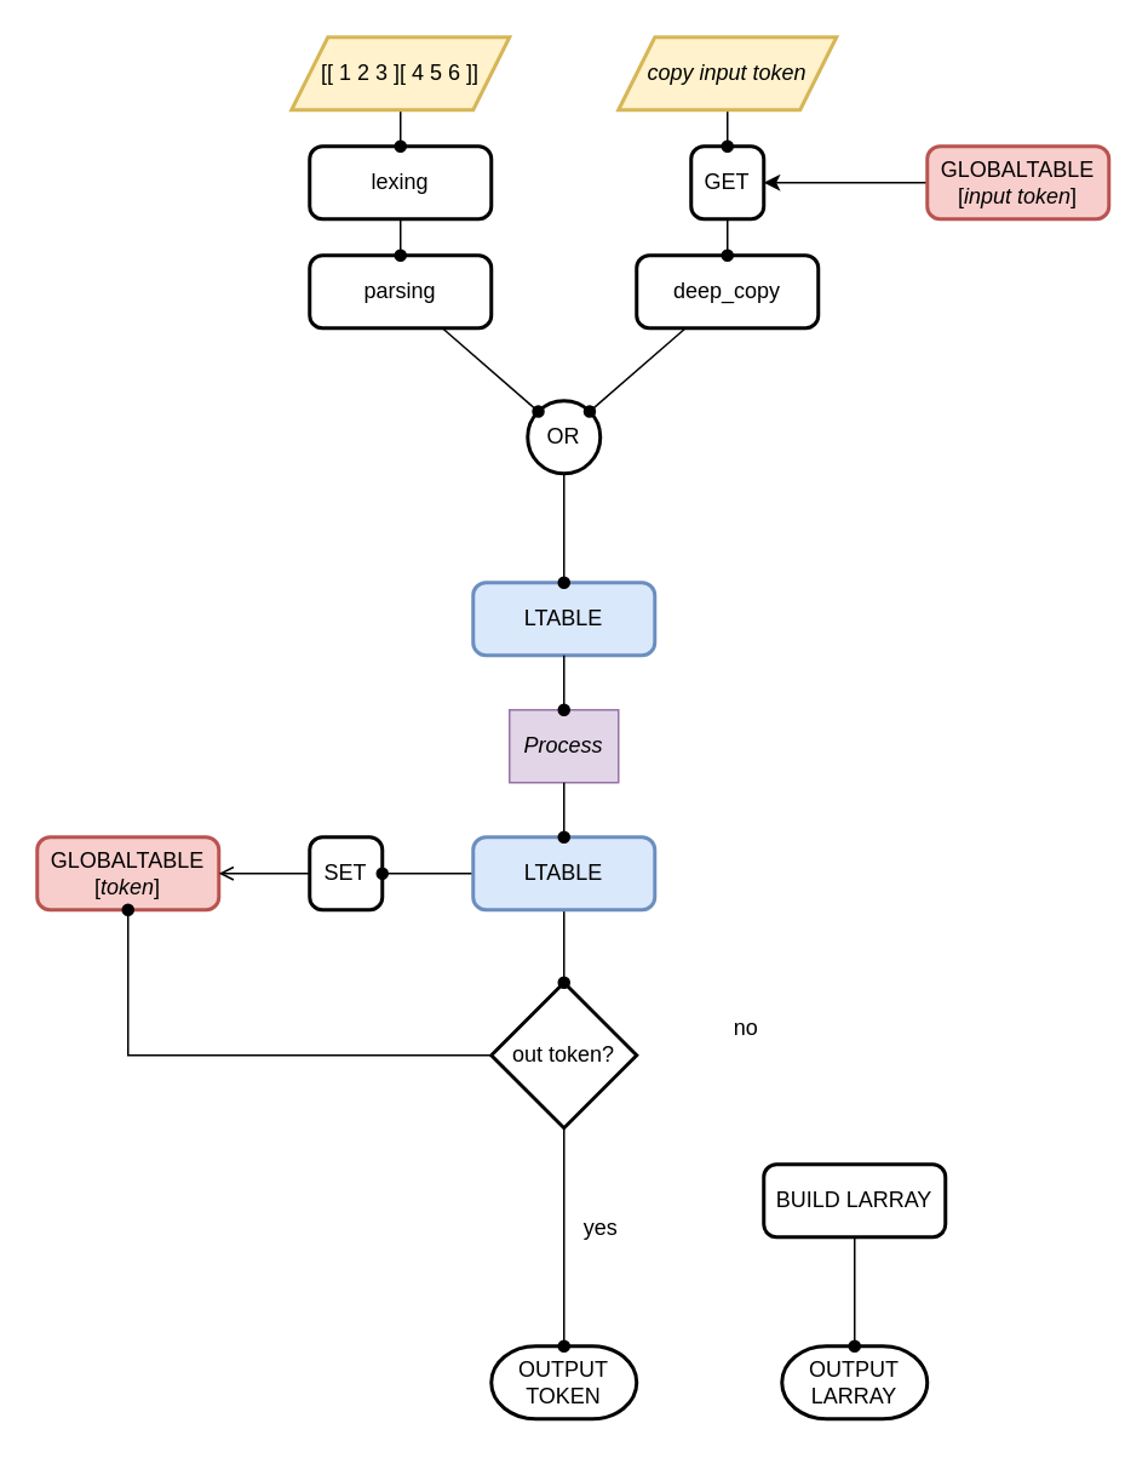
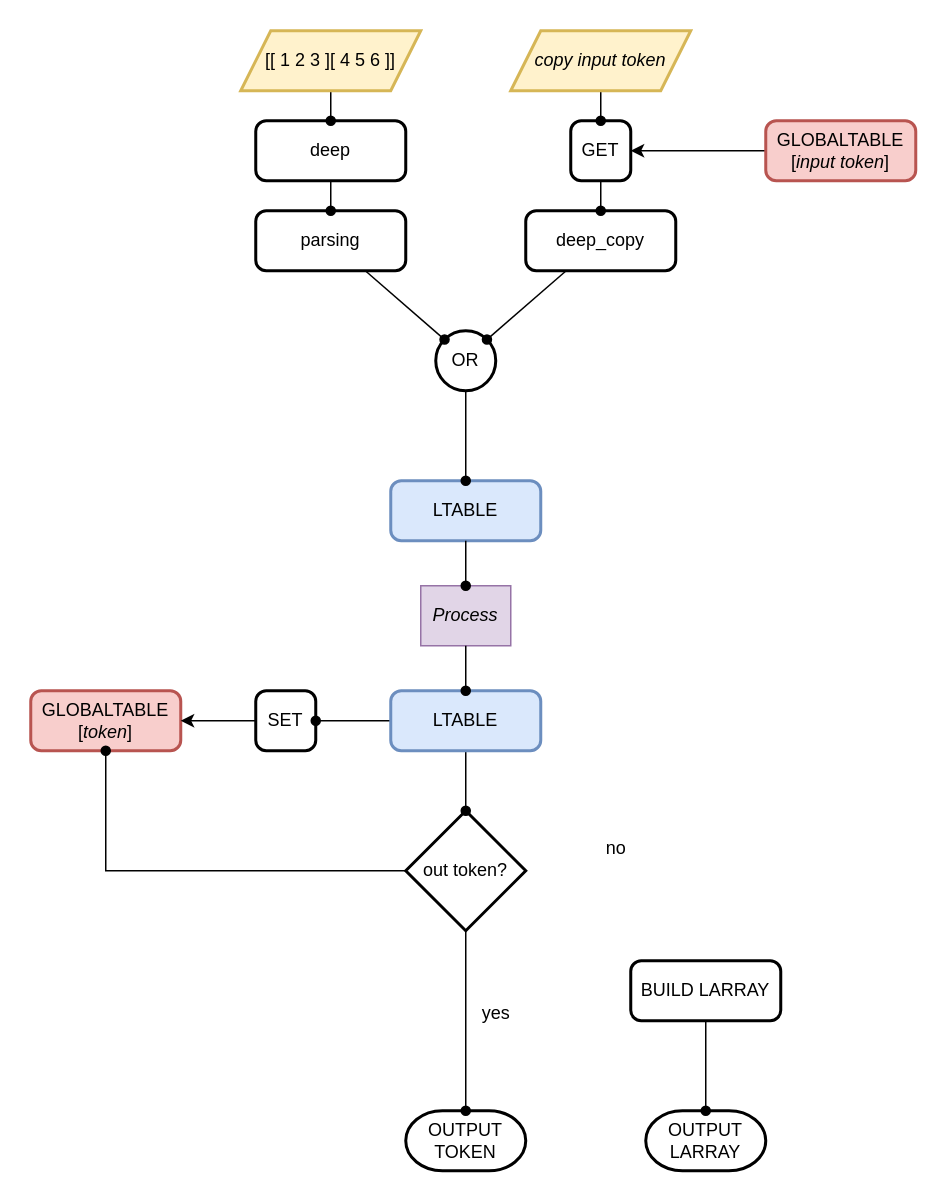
- <mxCell id="17" value="lexing" style="rounded=1;whiteSpace=wrap;html=1;absoluteArcSize=1;arcSize=14;strokeWidth=2;" vertex="1" parent="1"><mxGeometry x="170" y="80" width="100" height="40" as="geometry" /></mxCell>
+ <mxCell id="17" value="deep" style="rounded=1;whiteSpace=wrap;html=1;absoluteArcSize=1;arcSize=14;strokeWidth=2;" vertex="1" parent="1"><mxGeometry x="170" y="80" width="100" height="40" as="geometry" /></mxCell>
- <mxCell id="32" value="" style="edgeStyle=orthogonalEdgeStyle;rounded=0;orthogonalLoop=1;jettySize=auto;html=1;endArrow=open;" edge="1" parent="1" source="13" target="16"><mxGeometry relative="1" as="geometry" /></mxCell>
+ <mxCell id="32" value="" style="edgeStyle=orthogonalEdgeStyle;rounded=0;orthogonalLoop=1;jettySize=auto;html=1;" edge="1" parent="1" source="13" target="16"><mxGeometry relative="1" as="geometry" /></mxCell>
